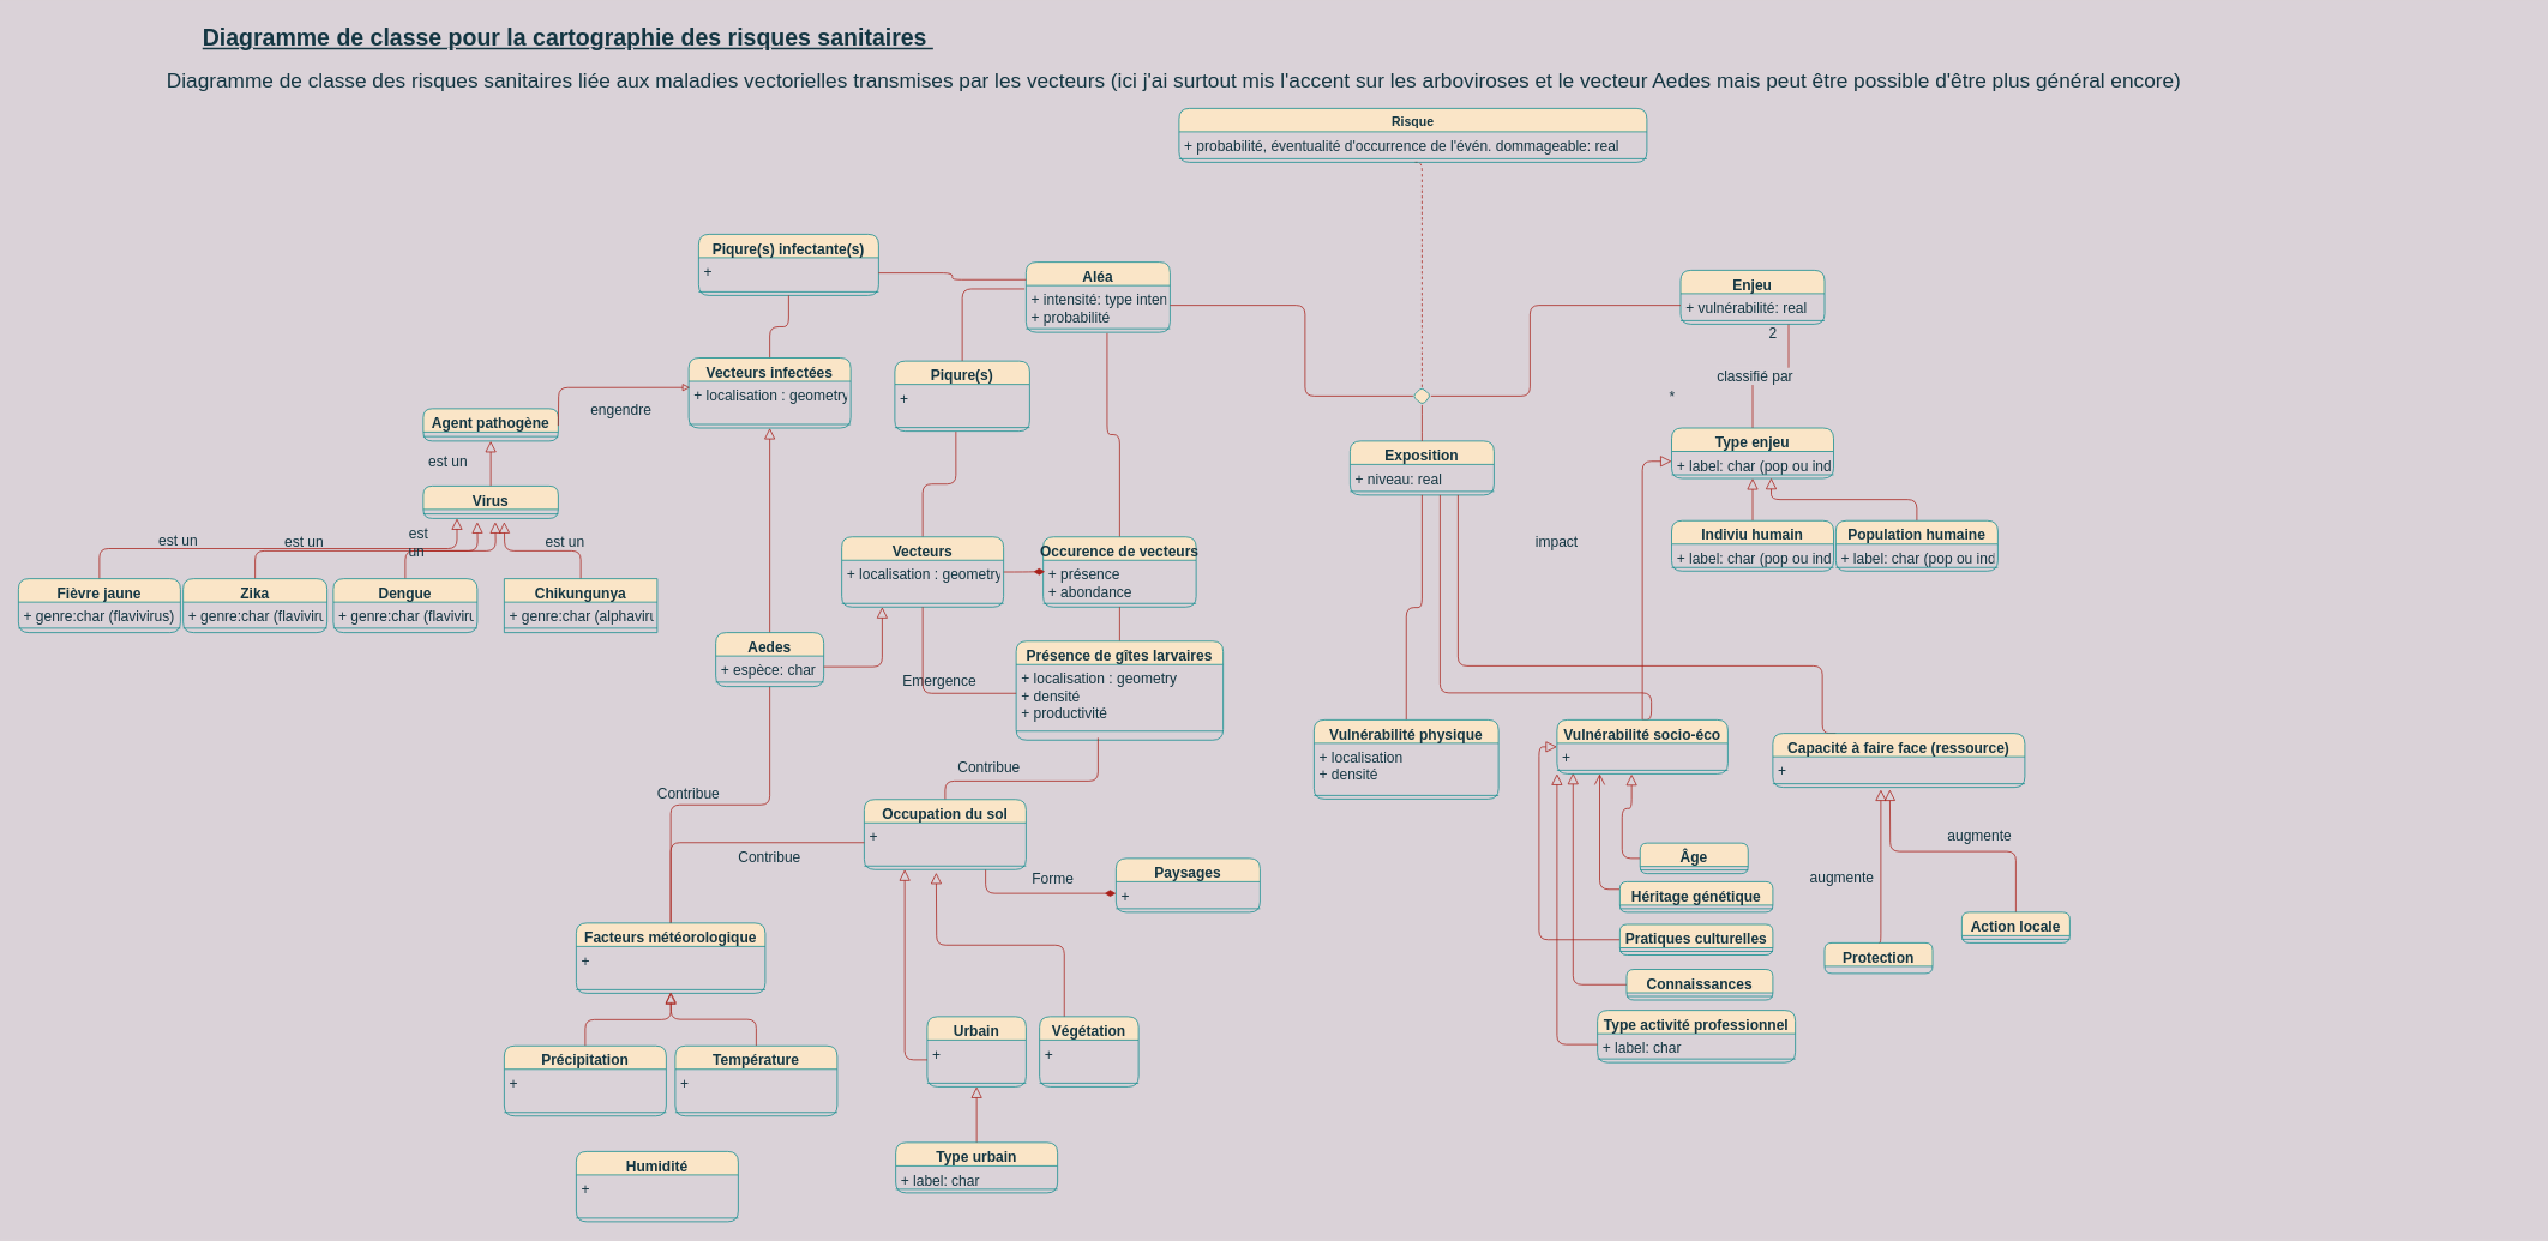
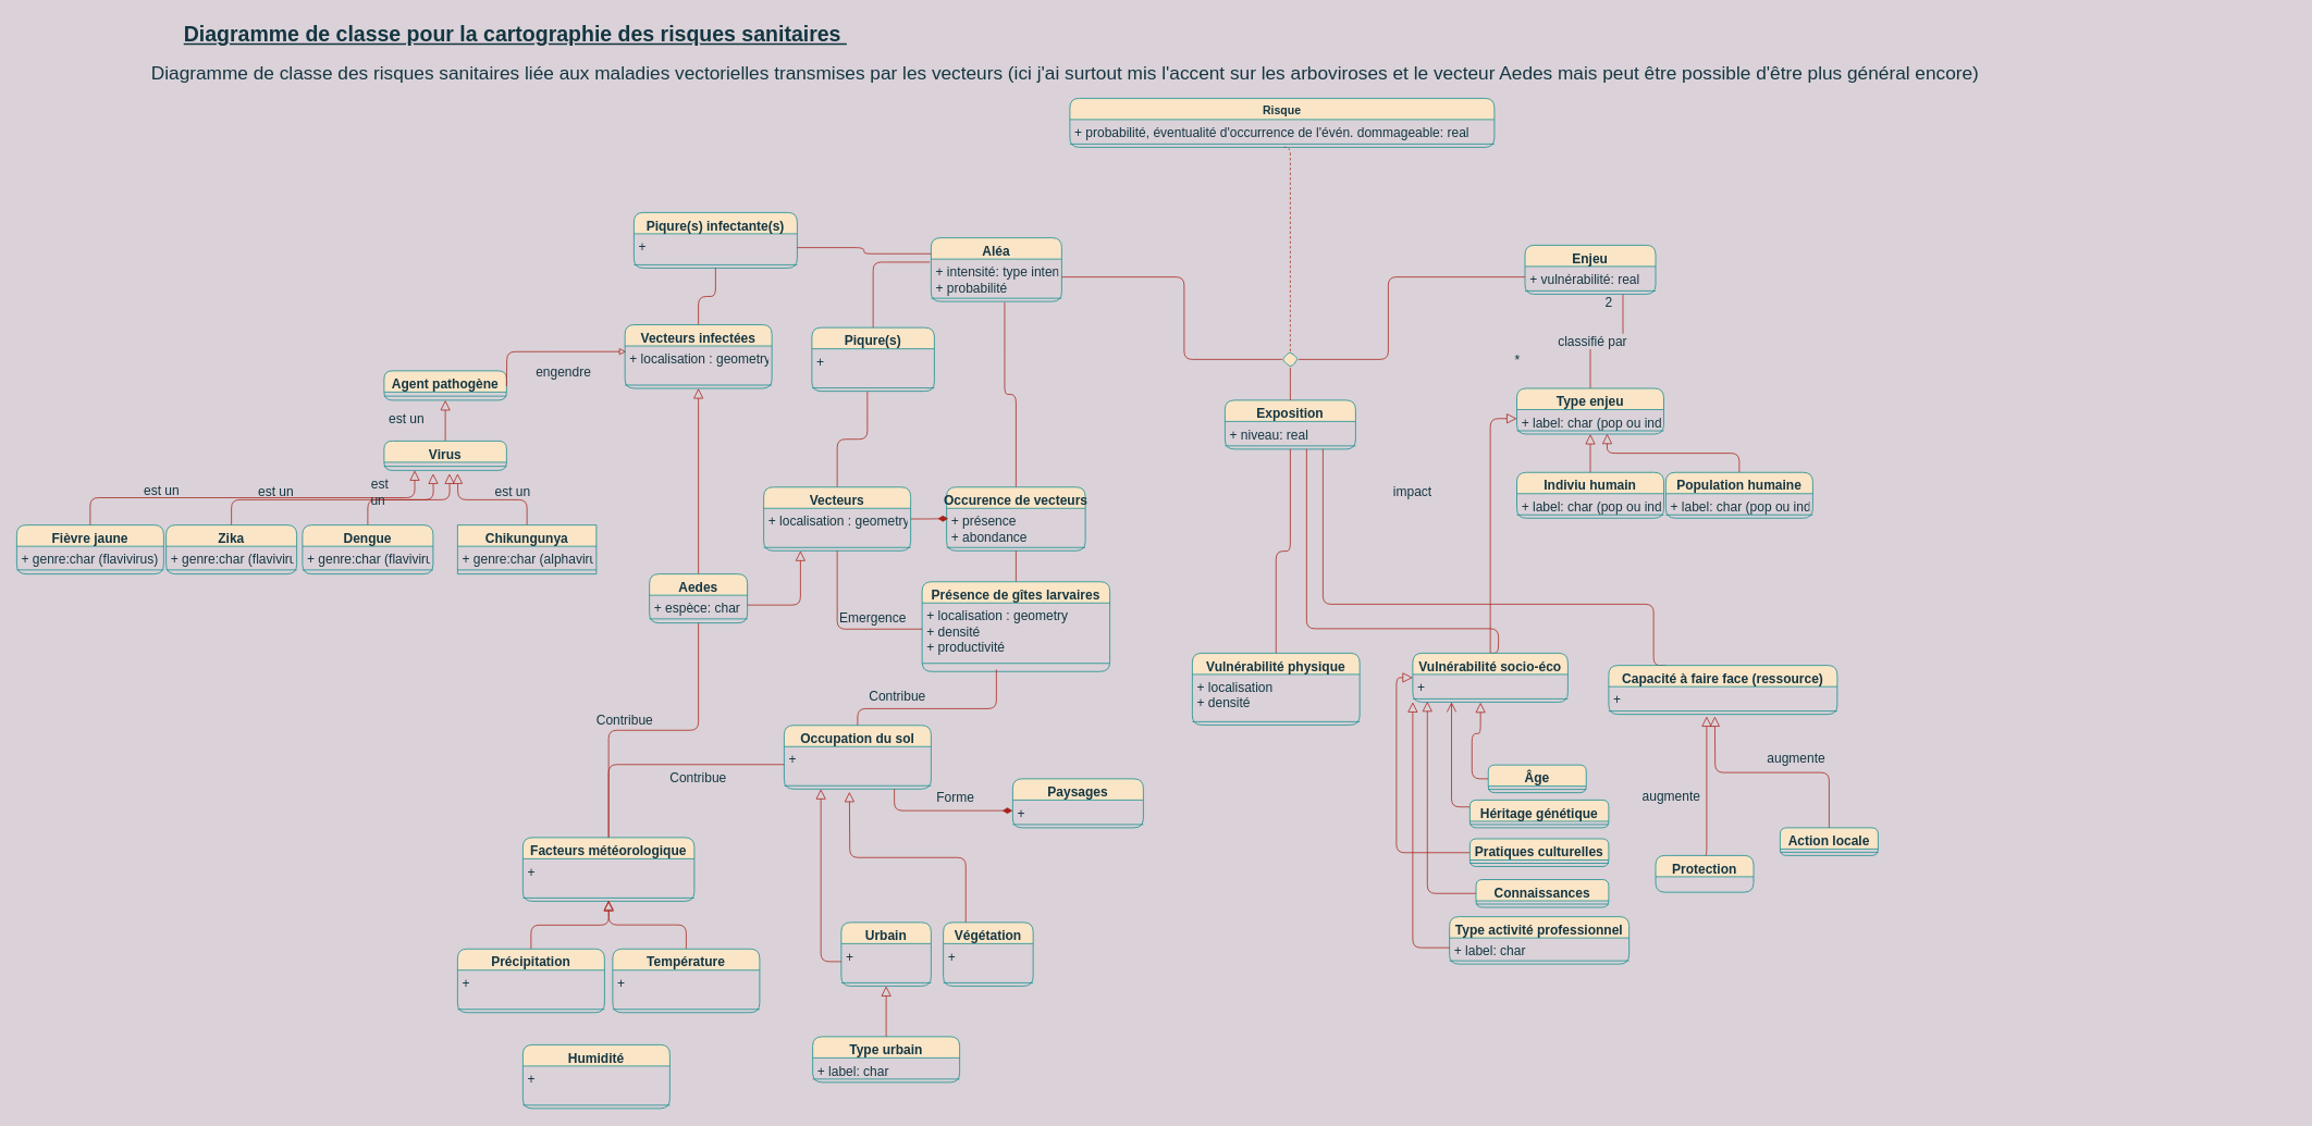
- <mxCell id="158" value="Emergence" style="text;html=1;strokeColor=none;fillColor=none;align=center;verticalAlign=middle;whiteSpace=wrap;fontColor=#143642;rounded=1;fontSize=16;" parent="1" vertex="1"><mxGeometry x="1014" y="740" width="60" height="33.5" as="geometry" /></mxCell>
+ <mxCell id="158" value="Emergence" style="text;html=1;strokeColor=none;fillColor=none;align=center;verticalAlign=middle;whiteSpace=wrap;fontColor=#143642;rounded=1;fontSize=16;" parent="1" vertex="1"><mxGeometry x="1039" y="740" width="60" height="33.5" as="geometry" /></mxCell>
- <mxCell id="100" value="Protection" style="swimlane;fontStyle=1;align=center;verticalAlign=top;childLayout=stackLayout;horizontal=1;startSize=26;horizontalStack=0;resizeParent=1;resizeParentMax=0;resizeLast=0;collapsible=1;marginBottom=0;fillColor=#FAE5C7;strokeColor=#0F8B8D;fontColor=#143642;rounded=1;fontSize=16;" vertex="1" parent="1"><mxGeometry x="2027.5" y="1048" width="120" height="34" as="geometry"><mxRectangle x="320" y="370" width="90" height="26" as="alternateBounds" /></mxGeometry></mxCell>
+ <mxCell id="100" value="Protection" style="swimlane;fontStyle=1;align=center;verticalAlign=top;childLayout=stackLayout;horizontal=1;startSize=26;horizontalStack=0;resizeParent=1;resizeParentMax=0;resizeLast=0;collapsible=1;marginBottom=0;fillColor=#FAE5C7;strokeColor=#0F8B8D;fontColor=#143642;rounded=1;fontSize=16;" vertex="1" parent="1"><mxGeometry x="2027.5" y="1048" width="120" height="45" as="geometry"><mxRectangle x="320" y="370" width="90" height="26" as="alternateBounds" /></mxGeometry></mxCell>
